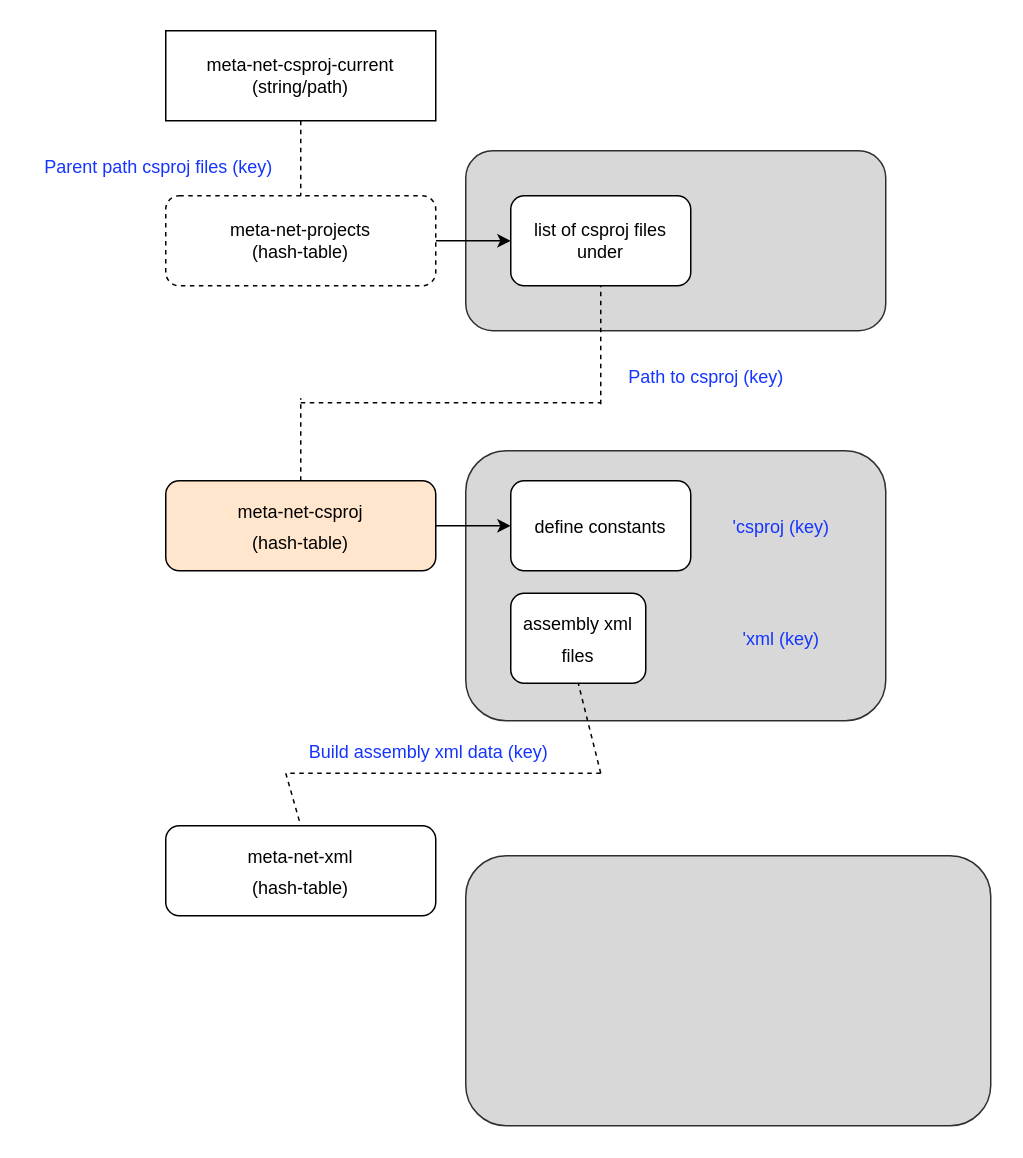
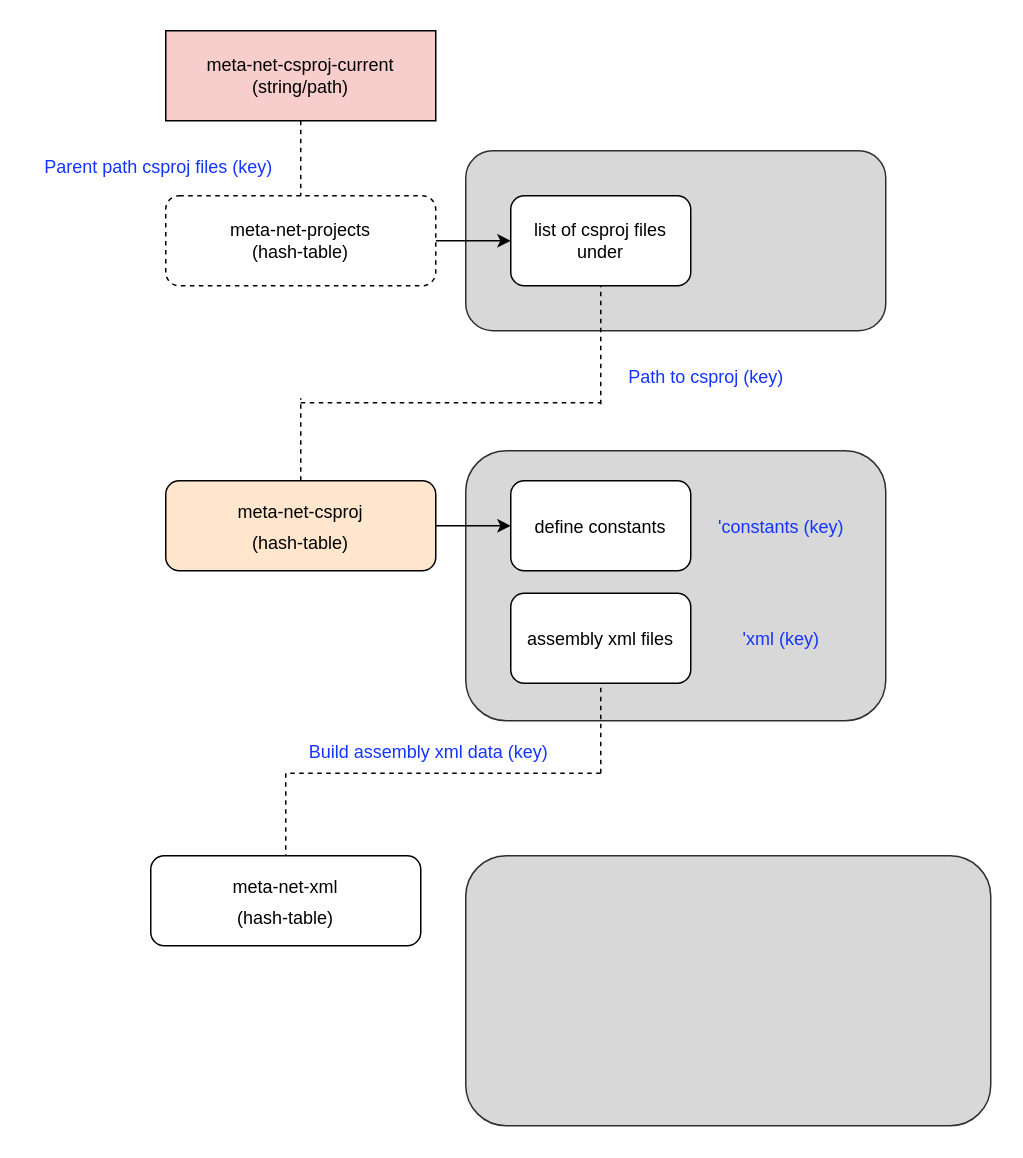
- <mxCell id="6" value="meta-net-csproj-current &lt;br&gt;(string/path)" style="rounded=0;whiteSpace=wrap;html=1;shadow=0;glass=0;sketch=0;jiggle=1;" vertex="1" parent="1"><mxGeometry x="110" y="20" width="180" height="60" as="geometry" /></mxCell>
+ <mxCell id="6" value="meta-net-csproj-current &lt;br&gt;(string/path)" style="rounded=0;whiteSpace=wrap;html=1;shadow=0;glass=0;sketch=0;jiggle=1;fillColor=#f8cecc;" vertex="1" parent="1"><mxGeometry x="110" y="20" width="180" height="60" as="geometry" /></mxCell>
- <mxCell id="20" value="&lt;font style=&quot;font-size: 12px&quot;&gt;'csproj (key)&lt;/font&gt;" style="text;html=1;align=center;verticalAlign=middle;resizable=0;points=[];autosize=1;strokeColor=none;fontSize=17;fontColor=#1434FF;" vertex="1" parent="1"><mxGeometry x="470" y="335" width="100" height="30" as="geometry" /></mxCell>
+ <mxCell id="20" value="&lt;font style=&quot;font-size: 12px&quot;&gt;'constants (key)&lt;/font&gt;" style="text;html=1;align=center;verticalAlign=middle;resizable=0;points=[];autosize=1;strokeColor=none;fontSize=17;fontColor=#1434FF;" vertex="1" parent="1"><mxGeometry x="470" y="335" width="100" height="30" as="geometry" /></mxCell>
- <mxCell id="13" value="&lt;span style=&quot;font-size: 12px&quot;&gt;assembly xml files&lt;br&gt;&lt;/span&gt;" style="rounded=1;whiteSpace=wrap;html=1;shadow=0;glass=0;sketch=0;jiggle=1;fontSize=17;fillColor=#ffffff;" vertex="1" parent="1"><mxGeometry x="340" y="395" width="90" height="60" as="geometry" /></mxCell>
+ <mxCell id="13" value="&lt;span style=&quot;font-size: 12px&quot;&gt;assembly xml files&lt;br&gt;&lt;/span&gt;" style="rounded=1;whiteSpace=wrap;html=1;shadow=0;glass=0;sketch=0;jiggle=1;fontSize=17;fillColor=#ffffff;" vertex="1" parent="1"><mxGeometry x="340" y="395" width="120" height="60" as="geometry" /></mxCell>
- <mxCell id="18" value="&lt;font color=&quot;#000000&quot; style=&quot;font-size: 12px&quot;&gt;meta-net-xml&lt;br&gt;(hash-table)&lt;br&gt;&lt;/font&gt;" style="rounded=1;whiteSpace=wrap;html=1;shadow=0;glass=0;sketch=0;jiggle=1;fontSize=17;fontColor=#1434FF;fillColor=#ffffff;" vertex="1" parent="1"><mxGeometry x="110" y="550" width="180" height="60" as="geometry" /></mxCell>
+ <mxCell id="18" value="&lt;font color=&quot;#000000&quot; style=&quot;font-size: 12px&quot;&gt;meta-net-xml&lt;br&gt;(hash-table)&lt;br&gt;&lt;/font&gt;" style="rounded=1;whiteSpace=wrap;html=1;shadow=0;glass=0;sketch=0;jiggle=1;fontSize=17;fontColor=#1434FF;fillColor=#ffffff;" vertex="1" parent="1"><mxGeometry x="100" y="570" width="180" height="60" as="geometry" /></mxCell>
